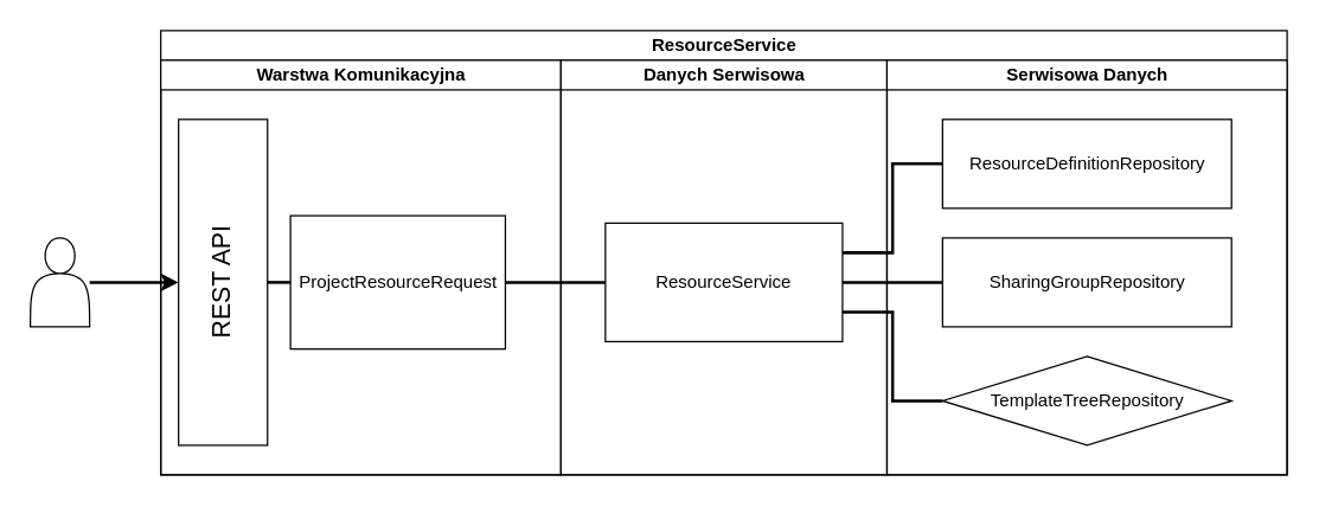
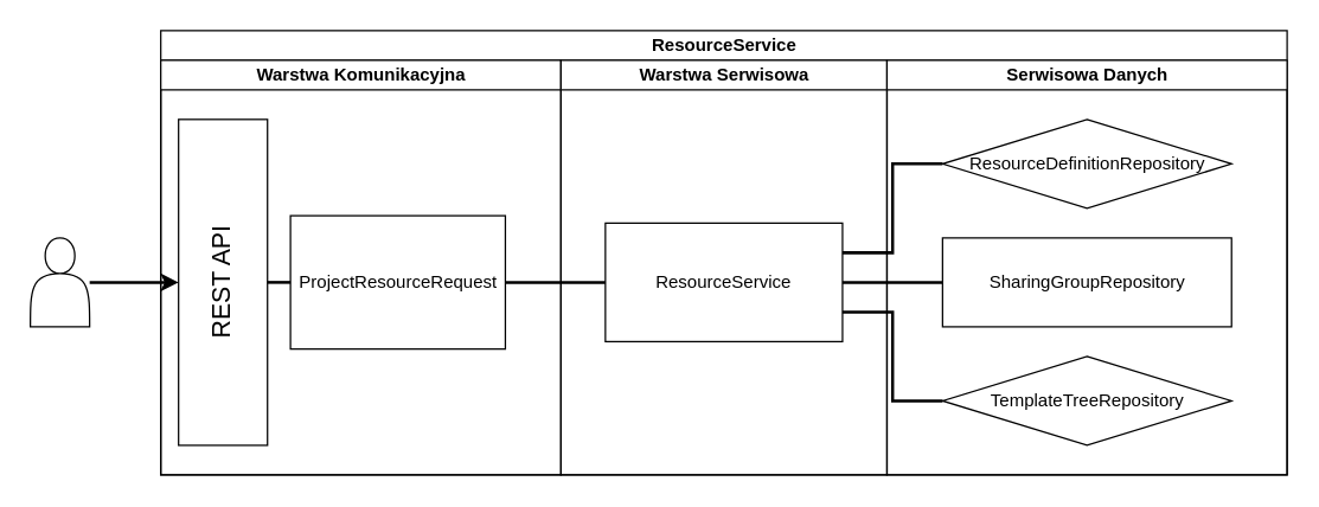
- <mxCell id="7" value="Danych Serwisowa" style="swimlane;html=1;startSize=20;" vertex="1" parent="2"><mxGeometry x="270" y="20" width="220" height="280" as="geometry" /></mxCell>
+ <mxCell id="7" value="Warstwa Serwisowa" style="swimlane;html=1;startSize=20;" vertex="1" parent="2"><mxGeometry x="270" y="20" width="220" height="280" as="geometry" /></mxCell>
- <mxCell id="10" value="ResourceDefinitionRepository" style="rounded=0;whiteSpace=wrap;html=1;fillColor=none;" vertex="1" parent="9"><mxGeometry x="37.5" y="40" width="195" height="60" as="geometry" /></mxCell>
+ <mxCell id="10" value="ResourceDefinitionRepository" style="rhombus;whiteSpace=wrap;html=1;fillColor=none;" vertex="1" parent="9"><mxGeometry x="37.5" y="40" width="195" height="60" as="geometry" /></mxCell>
